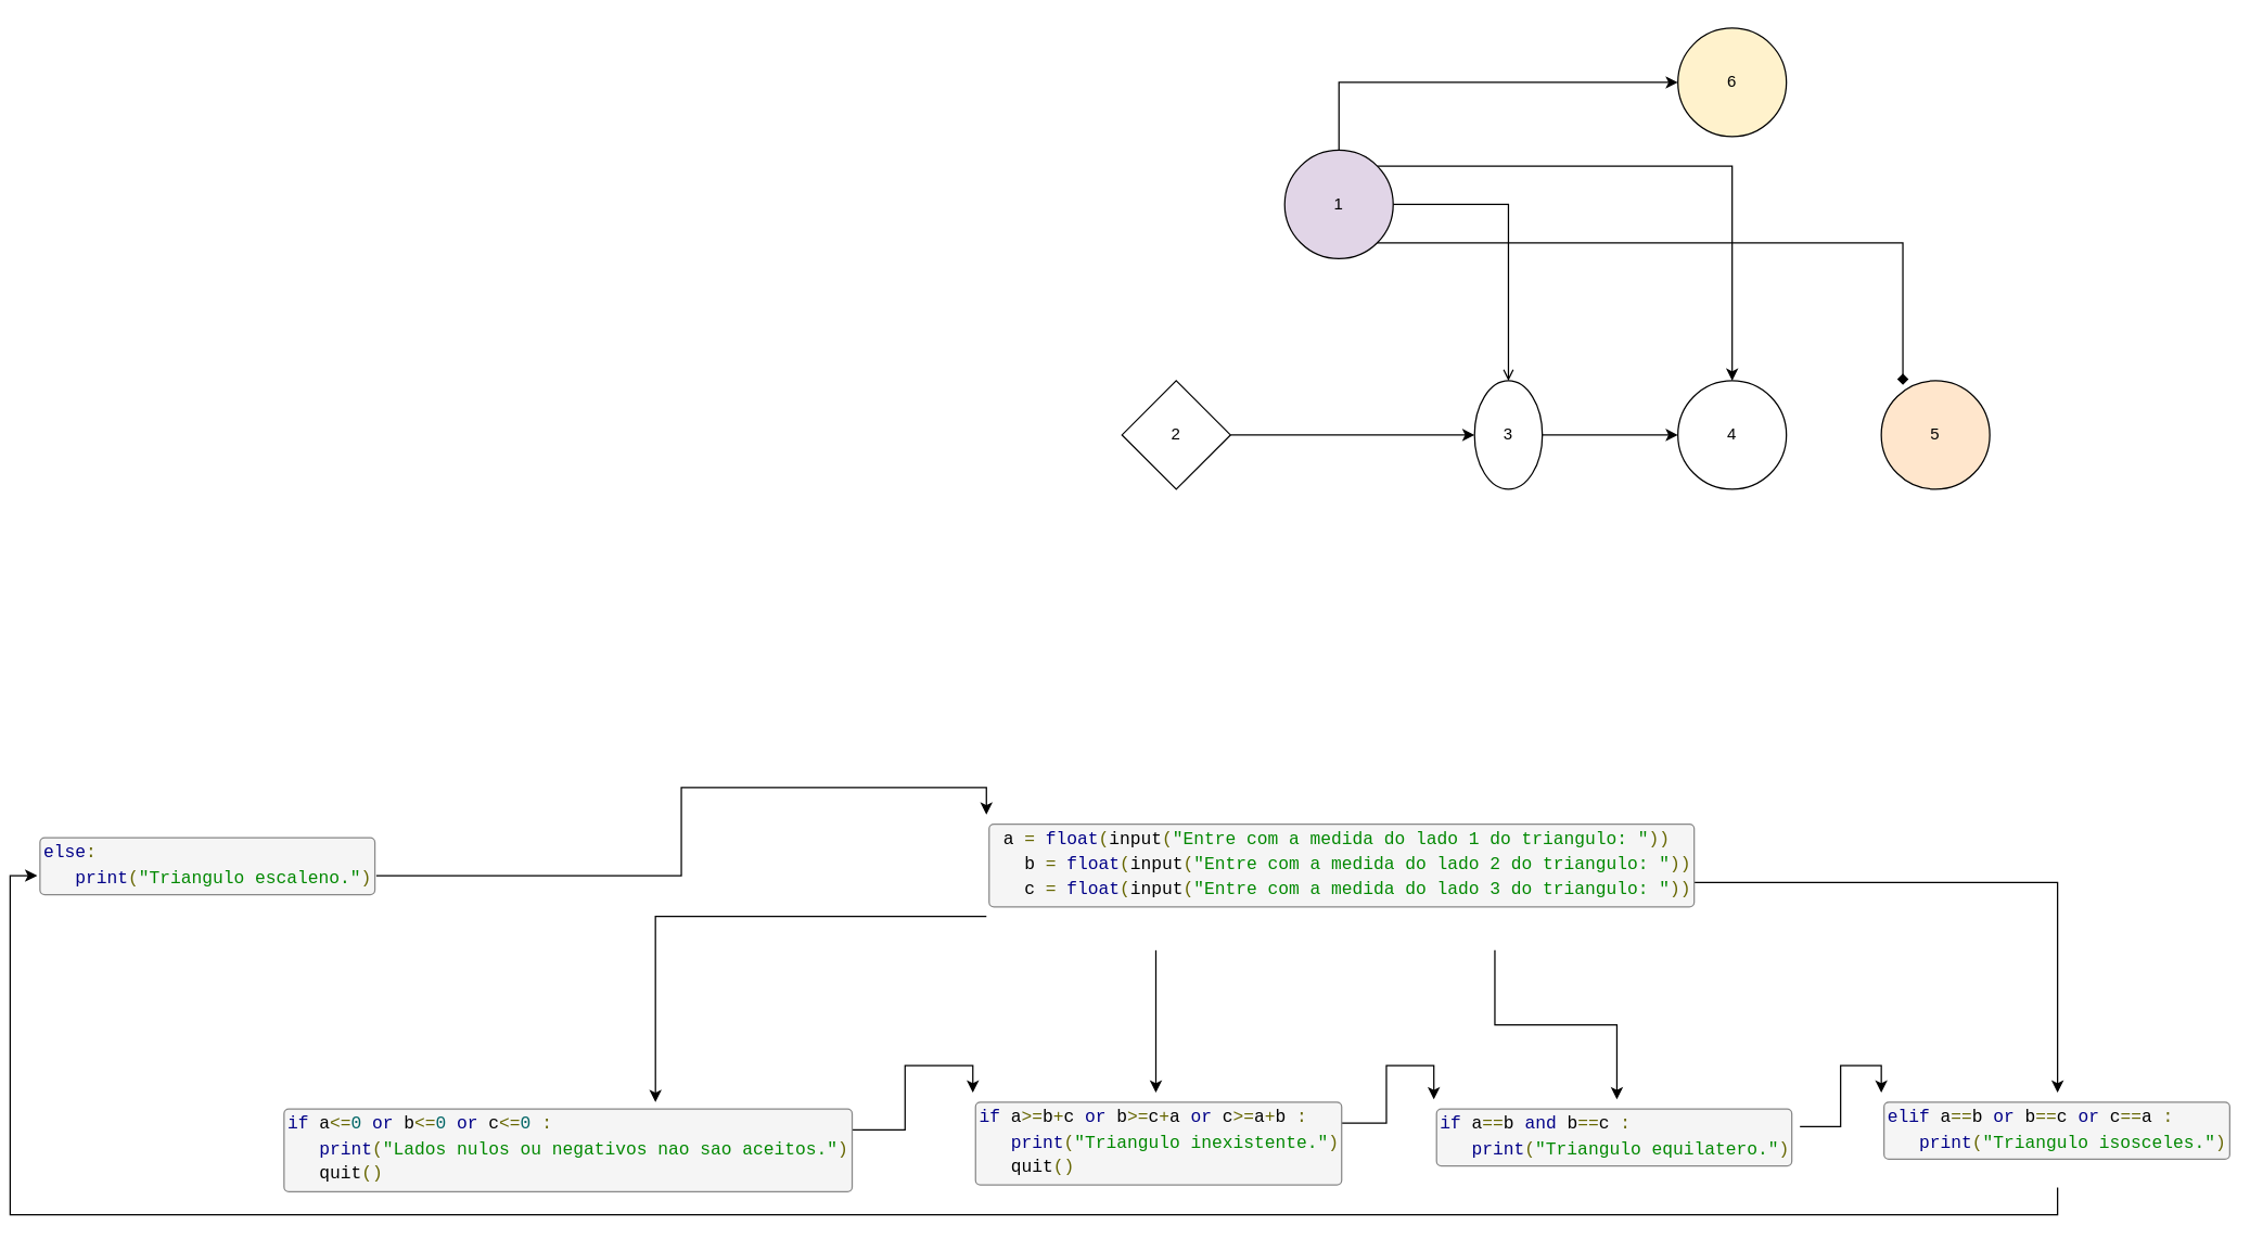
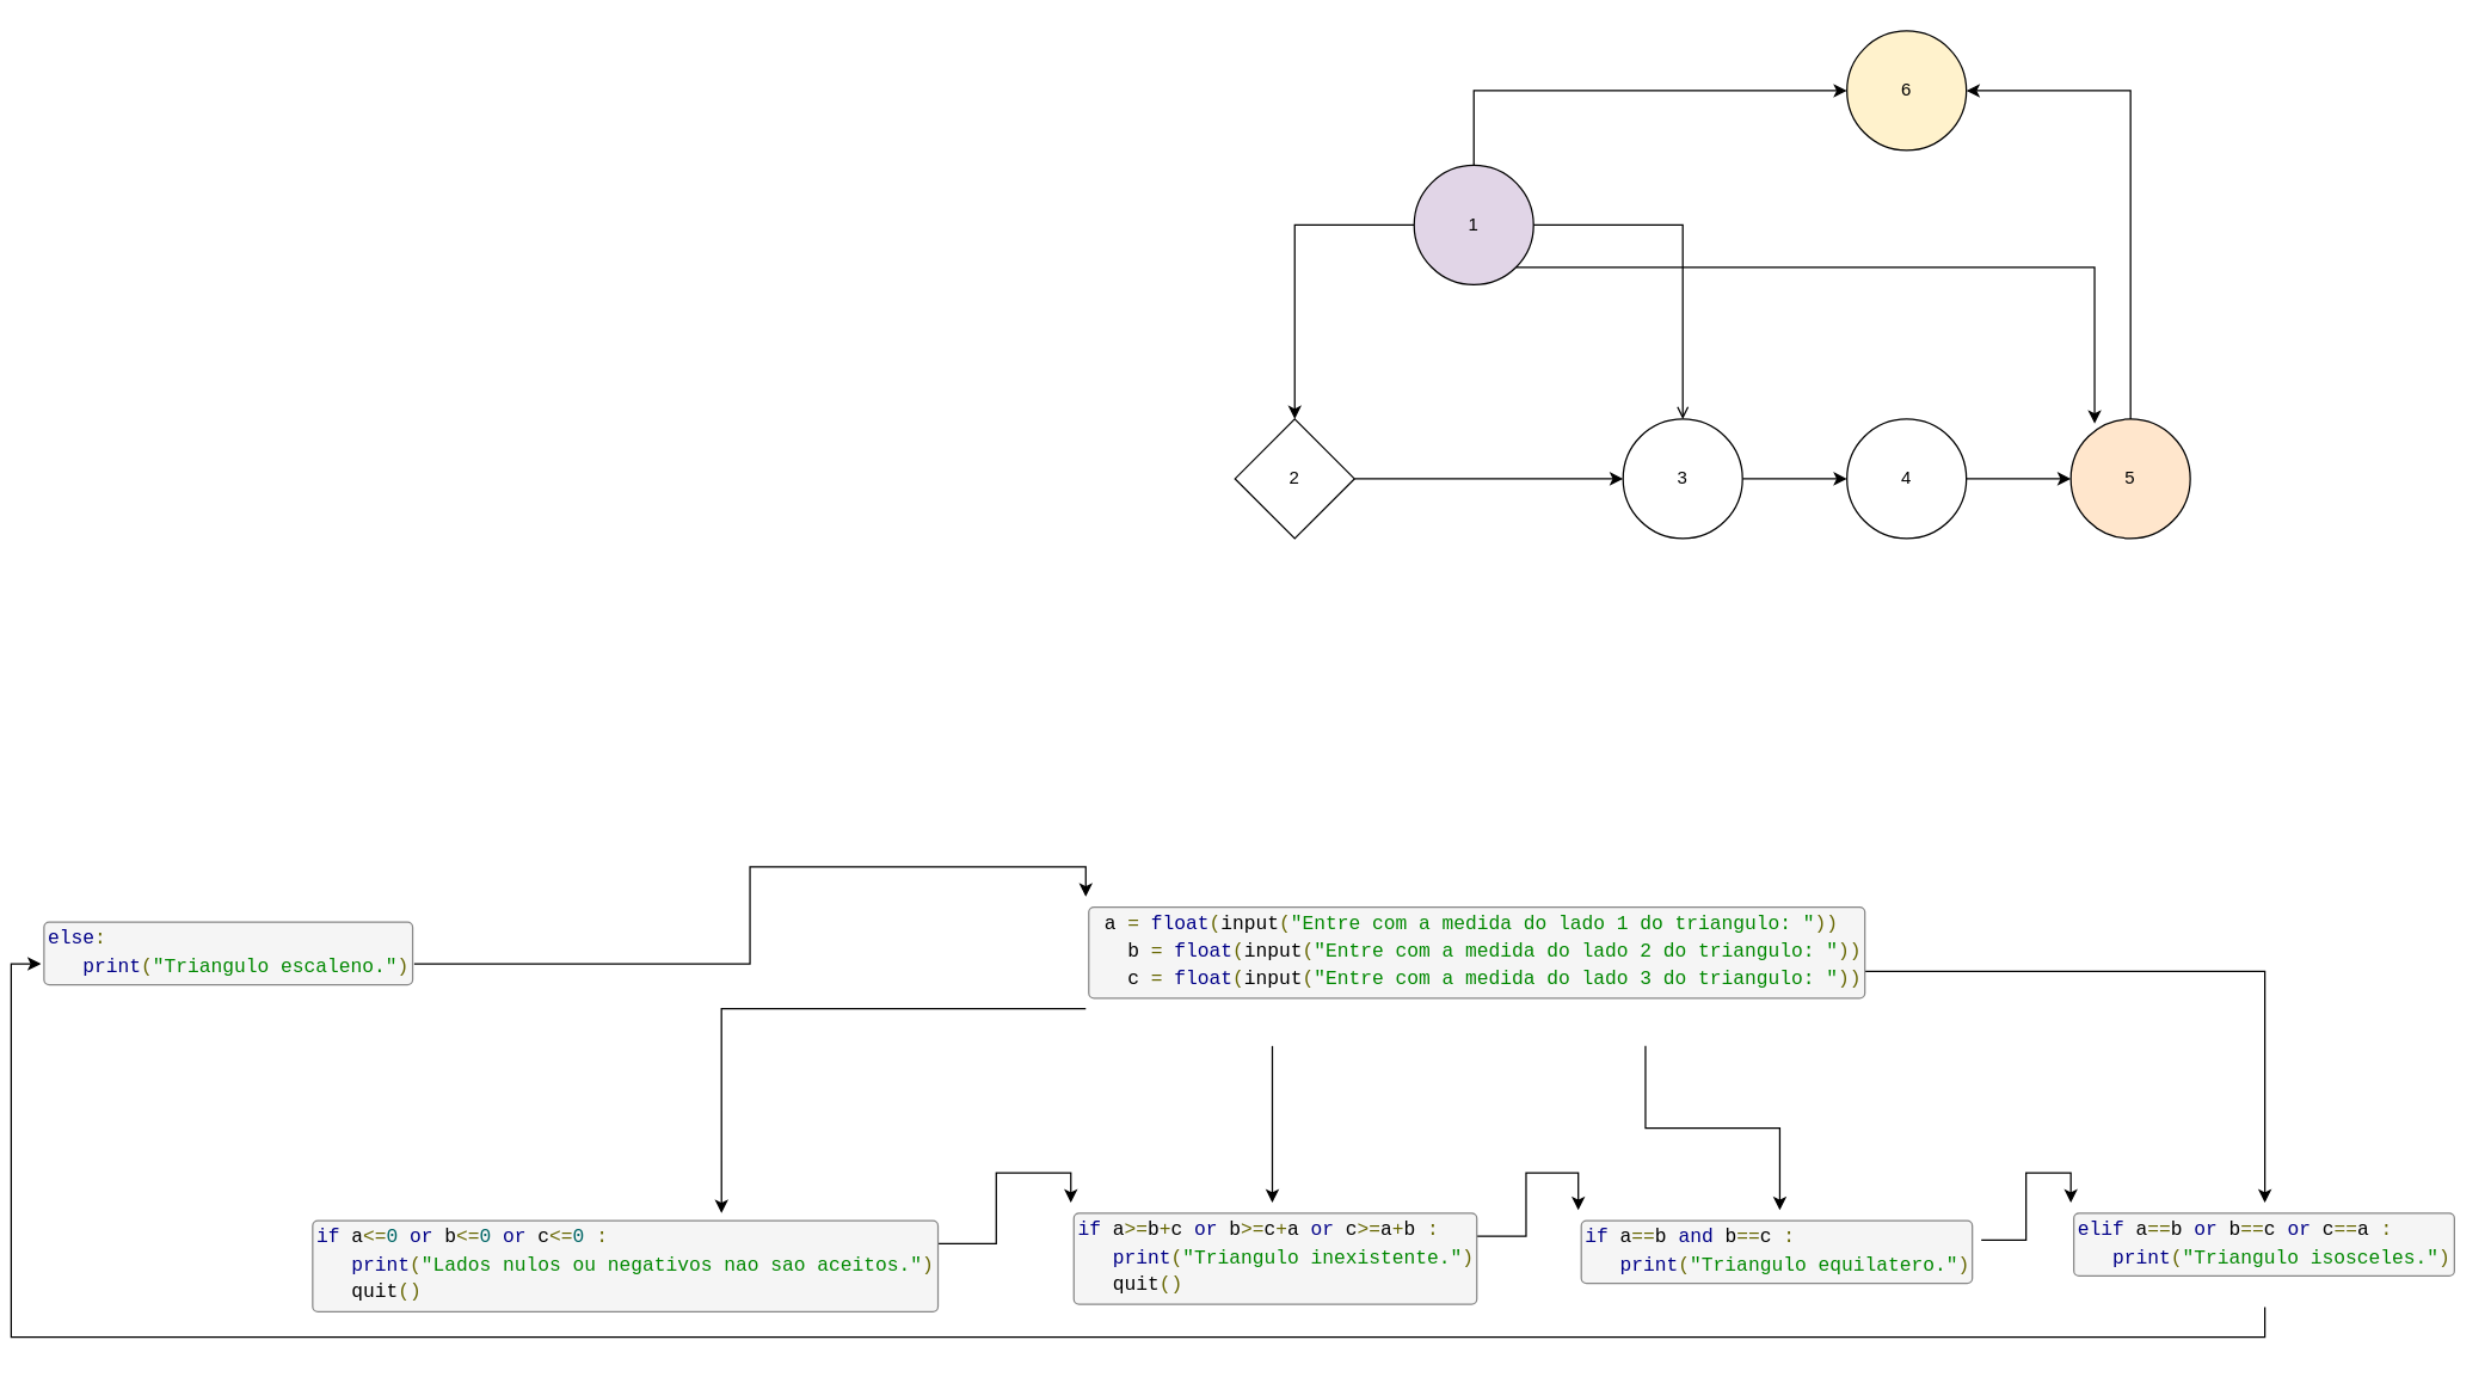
+ <mxCell id="30" style="edgeStyle=orthogonalEdgeStyle;rounded=0;orthogonalLoop=1;jettySize=auto;html=1;exitX=0.5;exitY=0;exitDx=0;exitDy=0;entryX=1;entryY=0.5;entryDx=0;entryDy=0;" edge="1" parent="1" source="31" target="12"><mxGeometry relative="1" as="geometry" /></mxCell>
- <mxCell id="4" style="edgeStyle=orthogonalEdgeStyle;rounded=0;orthogonalLoop=1;jettySize=auto;html=1;exitX=1;exitY=0;exitDx=0;exitDy=0;entryX=0.5;entryY=0;entryDx=0;entryDy=0;" edge="1" parent="1" source="7" target="14"><mxGeometry relative="1" as="geometry" /></mxCell>
+ <mxCell id="6" style="edgeStyle=orthogonalEdgeStyle;rounded=0;orthogonalLoop=1;jettySize=auto;html=1;exitX=0;exitY=0.5;exitDx=0;exitDy=0;entryX=0.5;entryY=0;entryDx=0;entryDy=0;" edge="1" parent="1" source="7" target="11"><mxGeometry relative="1" as="geometry" /></mxCell>
- <mxCell id="5" style="edgeStyle=orthogonalEdgeStyle;rounded=0;orthogonalLoop=1;jettySize=auto;html=1;exitX=1;exitY=1;exitDx=0;exitDy=0;entryX=0.199;entryY=0.038;entryDx=0;entryDy=0;entryPerimeter=0;endArrow=diamond;" edge="1" parent="1" source="7" target="31"><mxGeometry relative="1" as="geometry" /></mxCell>
+ <mxCell id="5" style="edgeStyle=orthogonalEdgeStyle;rounded=0;orthogonalLoop=1;jettySize=auto;html=1;exitX=1;exitY=1;exitDx=0;exitDy=0;entryX=0.199;entryY=0.038;entryDx=0;entryDy=0;entryPerimeter=0;" edge="1" parent="1" source="7" target="31"><mxGeometry relative="1" as="geometry" /></mxCell>
- <mxCell id="9" value="3" style="ellipse;whiteSpace=wrap;html=1;aspect=fixed;" vertex="1" parent="1"><mxGeometry x="1080" y="280" width="50" height="80" as="geometry" /></mxCell>
+ <mxCell id="9" value="3" style="ellipse;whiteSpace=wrap;html=1;aspect=fixed;" vertex="1" parent="1"><mxGeometry x="1080" y="280" width="80" height="80" as="geometry" /></mxCell>
+ <mxCell id="13" style="edgeStyle=orthogonalEdgeStyle;rounded=0;orthogonalLoop=1;jettySize=auto;html=1;exitX=1;exitY=0.5;exitDx=0;exitDy=0;entryX=0;entryY=0.5;entryDx=0;entryDy=0;" edge="1" parent="1" source="14" target="31"><mxGeometry relative="1" as="geometry" /></mxCell>
